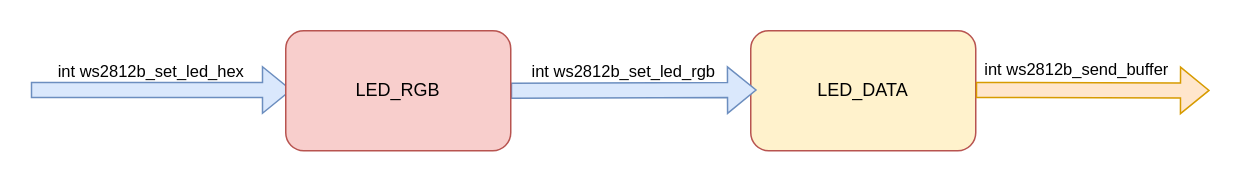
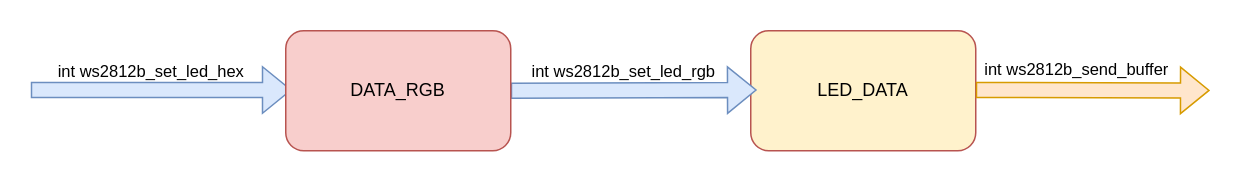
- <mxCell id="9" value="LED_RGB" style="rounded=1;whiteSpace=wrap;html=1;fillColor=#f8cecc;strokeColor=#b85450;" vertex="1" parent="1"><mxGeometry x="190" y="20" width="150" height="80" as="geometry" /></mxCell>
+ <mxCell id="9" value="DATA_RGB" style="rounded=1;whiteSpace=wrap;html=1;fillColor=#f8cecc;strokeColor=#b85450;" vertex="1" parent="1"><mxGeometry x="190" y="20" width="150" height="80" as="geometry" /></mxCell>
